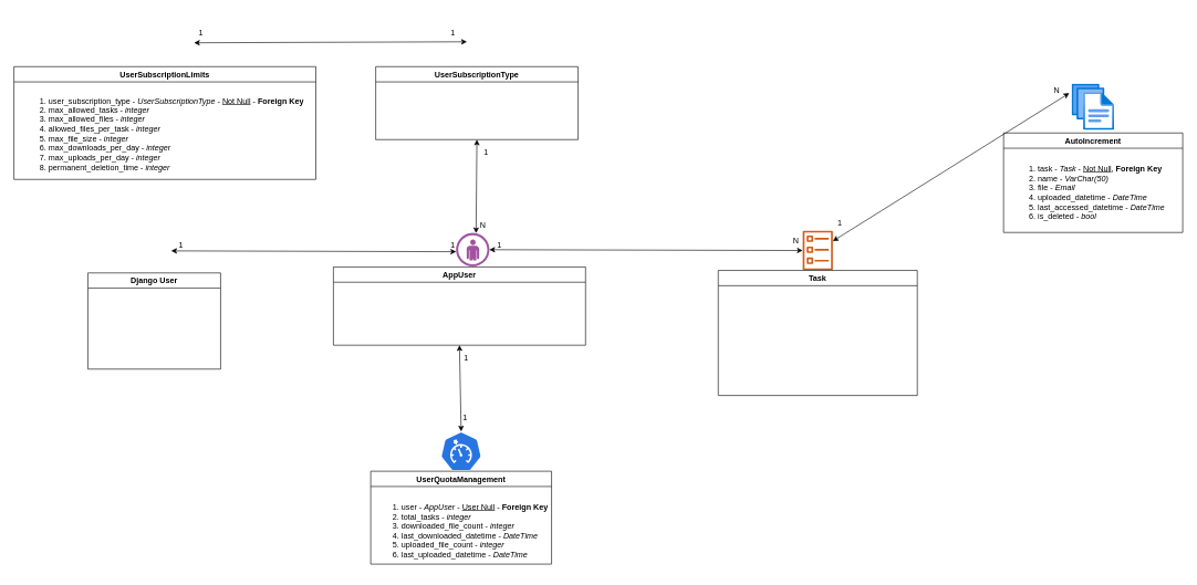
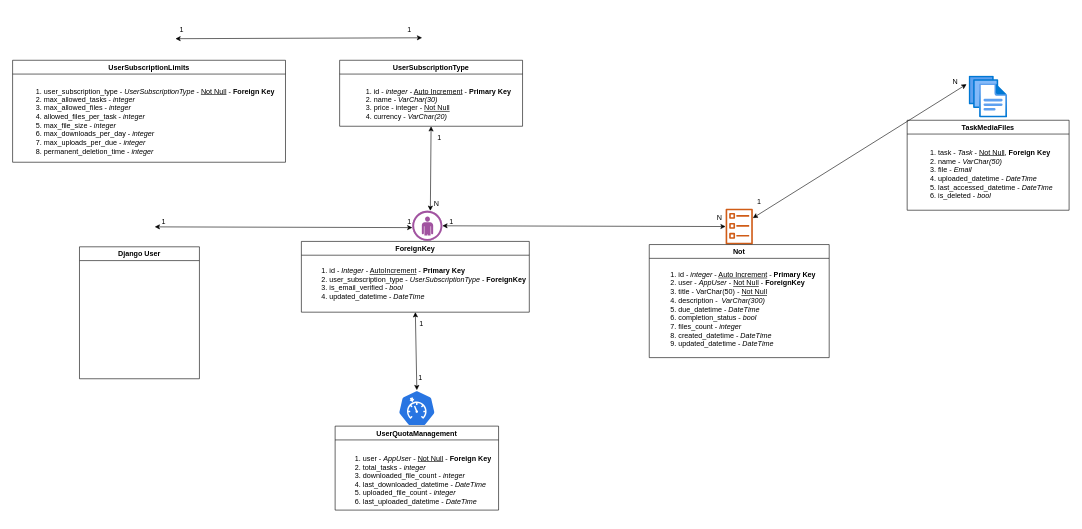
+ <mxCell id="11" value="&lt;ol&gt;&lt;li&gt;id - &lt;i&gt;integer&lt;/i&gt; - &lt;u&gt;Auto Increment&lt;/u&gt; - &lt;b&gt;Primary Key&lt;/b&gt;&lt;/li&gt;&lt;li&gt;name - &lt;i&gt;VarChar(30)&lt;/i&gt;&lt;/li&gt;&lt;li&gt;price - integer - &lt;u&gt;Not Null&lt;/u&gt;&lt;/li&gt;&lt;li&gt;currency - &lt;i&gt;VarChar(20)&lt;/i&gt;&lt;/li&gt;&lt;/ol&gt;" style="text;strokeColor=none;fillColor=none;html=1;whiteSpace=wrap;verticalAlign=middle;overflow=hidden;" vertex="1" parent="10"><mxGeometry x="15" y="30" width="275" height="80" as="geometry" /></mxCell>
- <mxCell id="20" value="&lt;ol&gt;&lt;li&gt;user_subscription_type - &lt;i&gt;UserSubscriptionType&lt;/i&gt; - &lt;u&gt;Not Null&lt;/u&gt; - &lt;b&gt;Foreign Key&lt;/b&gt;&lt;/li&gt;&lt;li&gt;max_allowed_tasks - &lt;i&gt;integer&lt;/i&gt;&lt;/li&gt;&lt;li&gt;max_allowed_files -&amp;nbsp;&lt;i&gt;integer&lt;/i&gt;&lt;/li&gt;&lt;li&gt;allowed_files_per_task -&amp;nbsp;&lt;i&gt;integer&lt;/i&gt;&lt;/li&gt;&lt;li&gt;max_file_size -&amp;nbsp;&lt;i&gt;integer&lt;/i&gt;&lt;/li&gt;&lt;li&gt;max_downloads_per_day -&amp;nbsp;&lt;i&gt;integer&lt;/i&gt;&lt;/li&gt;&lt;li&gt;max_uploads_per_day -&amp;nbsp;&lt;i&gt;integer&lt;/i&gt;&lt;/li&gt;&lt;li&gt;permanent_deletion_time -&amp;nbsp;&lt;i&gt;integer&lt;/i&gt;&lt;/li&gt;&lt;/ol&gt;" style="text;strokeColor=none;fillColor=none;html=1;whiteSpace=wrap;verticalAlign=middle;overflow=hidden;fontSize=12;" vertex="1" parent="19"><mxGeometry x="10" y="30" width="430" height="140" as="geometry" /></mxCell>
+ <mxCell id="20" value="&lt;ol&gt;&lt;li&gt;user_subscription_type - &lt;i&gt;UserSubscriptionType&lt;/i&gt; - &lt;u&gt;Not Null&lt;/u&gt; - &lt;b&gt;Foreign Key&lt;/b&gt;&lt;/li&gt;&lt;li&gt;max_allowed_tasks - &lt;i&gt;integer&lt;/i&gt;&lt;/li&gt;&lt;li&gt;max_allowed_files -&amp;nbsp;&lt;i&gt;integer&lt;/i&gt;&lt;/li&gt;&lt;li&gt;allowed_files_per_task -&amp;nbsp;&lt;i&gt;integer&lt;/i&gt;&lt;/li&gt;&lt;li&gt;max_file_size -&amp;nbsp;&lt;i&gt;integer&lt;/i&gt;&lt;/li&gt;&lt;li&gt;max_downloads_per_day -&amp;nbsp;&lt;i&gt;integer&lt;/i&gt;&lt;/li&gt;&lt;li&gt;max_uploads_per_due -&amp;nbsp;&lt;i&gt;integer&lt;/i&gt;&lt;/li&gt;&lt;li&gt;permanent_deletion_time -&amp;nbsp;&lt;i&gt;integer&lt;/i&gt;&lt;/li&gt;&lt;/ol&gt;" style="text;strokeColor=none;fillColor=none;html=1;whiteSpace=wrap;verticalAlign=middle;overflow=hidden;fontSize=12;" vertex="1" parent="19"><mxGeometry x="10" y="30" width="430" height="140" as="geometry" /></mxCell>
- <mxCell id="17" value="AutoIncrement" style="swimlane;fontSize=12;" vertex="1" parent="1"><mxGeometry x="1512" y="200" width="270" height="150" as="geometry" /></mxCell>
+ <mxCell id="17" value="TaskMediaFiles" style="swimlane;fontSize=12;" vertex="1" parent="1"><mxGeometry x="1512" y="200" width="270" height="150" as="geometry" /></mxCell>
- <mxCell id="8" value="AppUser" style="swimlane;startSize=23;" vertex="1" parent="1"><mxGeometry x="502" y="402" width="380" height="118" as="geometry" /></mxCell>
+ <mxCell id="8" value="ForeignKey" style="swimlane;startSize=23;" vertex="1" parent="1"><mxGeometry x="502" y="402" width="380" height="118" as="geometry" /></mxCell>
- <mxCell id="15" value="Task" style="swimlane;fontSize=12;" vertex="1" parent="1"><mxGeometry x="1082" y="407.25" width="300" height="188.5" as="geometry" /></mxCell>
+ <mxCell id="15" value="Not" style="swimlane;fontSize=12;" vertex="1" parent="1"><mxGeometry x="1082" y="407.25" width="300" height="188.5" as="geometry" /></mxCell>
+ <mxCell id="9" value="&lt;ol&gt;&lt;li&gt;id - &lt;i&gt;Integer&lt;/i&gt; - &lt;u&gt;AutoIncrement&lt;/u&gt; - &lt;b&gt;Primary Key&lt;/b&gt;&lt;/li&gt;&lt;li&gt;user_subscription_type - &lt;i&gt;UserSubscriptionType&lt;/i&gt; - &lt;b&gt;ForeignKey&lt;/b&gt;&lt;br&gt;&lt;/li&gt;&lt;li&gt;is_email_verified - &lt;i&gt;bool&lt;/i&gt;&lt;/li&gt;&lt;li&gt;updated_datetime - &lt;i&gt;DateTime&lt;/i&gt;&lt;br&gt;&lt;/li&gt;&lt;/ol&gt;" style="text;strokeColor=none;fillColor=none;html=1;whiteSpace=wrap;verticalAlign=middle;overflow=hidden;" vertex="1" parent="8"><mxGeometry x="5" y="28" width="375" height="80" as="geometry" /></mxCell>
- <mxCell id="7" value="Django User" style="swimlane;" vertex="1" parent="1"><mxGeometry x="132" y="411" width="200" height="145" as="geometry" /></mxCell>
+ <mxCell id="7" value="Django User" style="swimlane;" vertex="1" parent="1"><mxGeometry x="132" y="411" width="200" height="220" as="geometry" /></mxCell>
+ <mxCell id="16" value="&lt;ol&gt;&lt;li&gt;id - &lt;i&gt;integer&lt;/i&gt; - &lt;u&gt;Auto Increment&lt;/u&gt;&amp;nbsp;- &lt;b&gt;Primary Key&lt;/b&gt;&lt;/li&gt;&lt;li&gt;user - &lt;i&gt;AppUser&lt;/i&gt; - &lt;u&gt;Not Null&lt;/u&gt; - &lt;b&gt;ForeignKey&lt;/b&gt;&lt;/li&gt;&lt;li&gt;title - VarChar(50)&lt;i&gt; - &lt;/i&gt;&lt;u&gt;Not Null&lt;/u&gt;&lt;/li&gt;&lt;li&gt;description -&amp;nbsp; &lt;i&gt;VarChar(300)&lt;/i&gt;&lt;/li&gt;&lt;li&gt;due_datetime - &lt;i&gt;DateTime&lt;/i&gt;&lt;/li&gt;&lt;li&gt;completion_status - &lt;i&gt;bool&lt;/i&gt;&lt;/li&gt;&lt;li&gt;files_count - &lt;i&gt;integer&lt;/i&gt;&lt;/li&gt;&lt;li&gt;created_datetime - &lt;i&gt;DateTime&lt;/i&gt;&lt;/li&gt;&lt;li&gt;updated_datetime - &lt;i&gt;DateTime&lt;/i&gt;&lt;/li&gt;&lt;/ol&gt;" style="text;strokeColor=none;fillColor=none;html=1;whiteSpace=wrap;verticalAlign=middle;overflow=hidden;fontSize=12;" vertex="1" parent="15"><mxGeometry x="7.31" y="29" width="282.69" height="151" as="geometry" /></mxCell>
- <mxCell id="22" value="&lt;ol&gt;&lt;li&gt;user - &lt;i&gt;AppUser&lt;/i&gt; - &lt;u&gt;User Null&lt;/u&gt; - &lt;b&gt;Foreign Key&lt;/b&gt;&lt;/li&gt;&lt;li&gt;total_tasks - &lt;i&gt;integer&lt;/i&gt;&lt;/li&gt;&lt;li&gt;downloaded_file_count -&amp;nbsp;&lt;i&gt;integer&lt;/i&gt;&lt;/li&gt;&lt;li&gt;last_downloaded_datetime - &lt;i&gt;DateTime&lt;/i&gt;&lt;/li&gt;&lt;li&gt;uploaded_file_count -&amp;nbsp;&lt;i&gt;integer&lt;/i&gt;&lt;/li&gt;&lt;li&gt;last_uploaded_datetime - &lt;i&gt;DateTime&lt;/i&gt;&lt;/li&gt;&lt;/ol&gt;" style="text;strokeColor=none;fillColor=none;html=1;whiteSpace=wrap;verticalAlign=middle;overflow=hidden;fontSize=12;" vertex="1" parent="21"><mxGeometry x="5" y="30" width="265" height="120" as="geometry" /></mxCell>
+ <mxCell id="22" value="&lt;ol&gt;&lt;li&gt;user - &lt;i&gt;AppUser&lt;/i&gt; - &lt;u&gt;Not Null&lt;/u&gt; - &lt;b&gt;Foreign Key&lt;/b&gt;&lt;/li&gt;&lt;li&gt;total_tasks - &lt;i&gt;integer&lt;/i&gt;&lt;/li&gt;&lt;li&gt;downloaded_file_count -&amp;nbsp;&lt;i&gt;integer&lt;/i&gt;&lt;/li&gt;&lt;li&gt;last_downloaded_datetime - &lt;i&gt;DateTime&lt;/i&gt;&lt;/li&gt;&lt;li&gt;uploaded_file_count -&amp;nbsp;&lt;i&gt;integer&lt;/i&gt;&lt;/li&gt;&lt;li&gt;last_uploaded_datetime - &lt;i&gt;DateTime&lt;/i&gt;&lt;/li&gt;&lt;/ol&gt;" style="text;strokeColor=none;fillColor=none;html=1;whiteSpace=wrap;verticalAlign=middle;overflow=hidden;fontSize=12;" vertex="1" parent="21"><mxGeometry x="5" y="30" width="265" height="120" as="geometry" /></mxCell>
